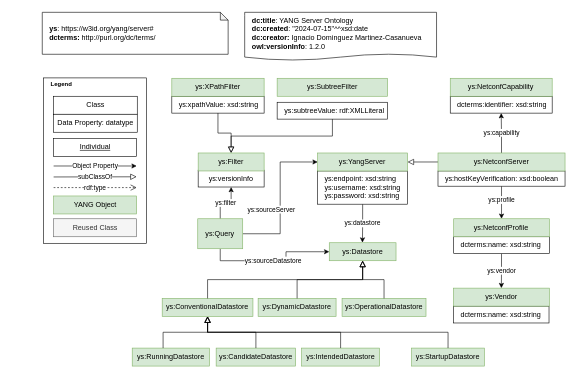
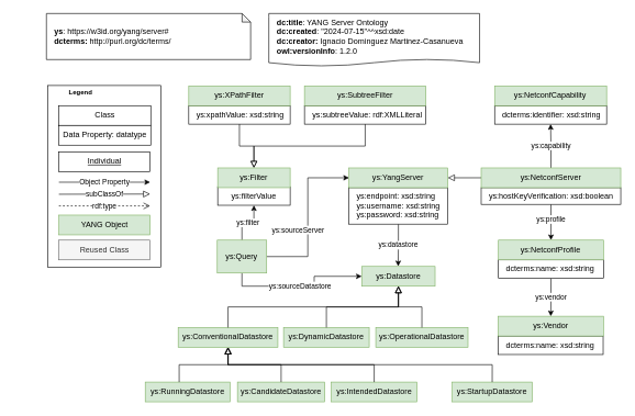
- <mxCell id="8" value="&lt;b style=&quot;font-size: 10px;&quot;&gt;&lt;font data-font-src=&quot;https://fonts.googleapis.com/css?family=Roboto+Condensed&quot;&gt;Legend&lt;/font&gt;&lt;/b&gt;" style="text;html=1;strokeColor=none;fillColor=none;align=center;verticalAlign=middle;whiteSpace=wrap;rounded=0;fontSize=10;fontFamily=Helvetica;" parent="1" vertex="1"><mxGeometry x="77.43" y="130" width="50" height="20" as="geometry" /></mxCell>
+ <mxCell id="8" value="&lt;b style=&quot;font-size: 10px;&quot;&gt;&lt;font data-font-src=&quot;https://fonts.googleapis.com/css?family=Roboto+Condensed&quot;&gt;Legend&lt;/font&gt;&lt;/b&gt;" style="text;html=1;strokeColor=none;fillColor=none;align=center;verticalAlign=middle;whiteSpace=wrap;rounded=0;fontSize=10;fontFamily=Helvetica;" parent="1" vertex="1"><mxGeometry x="97.43" y="130" width="50" height="20" as="geometry" /></mxCell>
- <mxCell id="49" value="ys:subtreeValue: rdf:XMLLiteral" style="rounded=0;whiteSpace=wrap;html=1;snapToPoint=1;points=[[0.1,0],[0.2,0],[0.3,0],[0.4,0],[0.5,0],[0.6,0],[0.7,0],[0.8,0],[0.9,0],[0,0.1],[0,0.3],[0,0.5],[0,0.7],[0,0.9],[0.1,1],[0.2,1],[0.3,1],[0.4,1],[0.5,1],[0.6,1],[0.7,1],[0.8,1],[0.9,1],[1,0.1],[1,0.3],[1,0.5],[1,0.7],[1,0.9]];align=left;spacingLeft=10;" parent="1" vertex="1"><mxGeometry x="461.73" y="170" width="184.34" height="28.12" as="geometry" /></mxCell>
+ <mxCell id="49" value="ys:subtreeValue: rdf:XMLLiteral" style="rounded=0;whiteSpace=wrap;html=1;snapToPoint=1;points=[[0.1,0],[0.2,0],[0.3,0],[0.4,0],[0.5,0],[0.6,0],[0.7,0],[0.8,0],[0.9,0],[0,0.1],[0,0.3],[0,0.5],[0,0.7],[0,0.9],[0.1,1],[0.2,1],[0.3,1],[0.4,1],[0.5,1],[0.6,1],[0.7,1],[0.8,1],[0.9,1],[1,0.1],[1,0.3],[1,0.5],[1,0.7],[1,0.9]];align=left;spacingLeft=10;" parent="1" vertex="1"><mxGeometry x="461.73" y="160" width="184.34" height="28.12" as="geometry" /></mxCell>
- <mxCell id="54" value="ys:versionInfo" style="rounded=0;whiteSpace=wrap;html=1;snapToPoint=1;points=[[0.1,0],[0.2,0],[0.3,0],[0.4,0],[0.5,0],[0.6,0],[0.7,0],[0.8,0],[0.9,0],[0,0.1],[0,0.3],[0,0.5],[0,0.7],[0,0.9],[0.1,1],[0.2,1],[0.3,1],[0.4,1],[0.5,1],[0.6,1],[0.7,1],[0.8,1],[0.9,1],[1,0.1],[1,0.3],[1,0.5],[1,0.7],[1,0.9]];align=center;spacingLeft=0;spacing=0;" vertex="1" parent="1"><mxGeometry x="330" y="283.23" width="110" height="28.12" as="geometry" /></mxCell>
+ <mxCell id="54" value="ys:filterValue" style="rounded=0;whiteSpace=wrap;html=1;snapToPoint=1;points=[[0.1,0],[0.2,0],[0.3,0],[0.4,0],[0.5,0],[0.6,0],[0.7,0],[0.8,0],[0.9,0],[0,0.1],[0,0.3],[0,0.5],[0,0.7],[0,0.9],[0.1,1],[0.2,1],[0.3,1],[0.4,1],[0.5,1],[0.6,1],[0.7,1],[0.8,1],[0.9,1],[1,0.1],[1,0.3],[1,0.5],[1,0.7],[1,0.9]];align=center;spacingLeft=0;spacing=0;" vertex="1" parent="1"><mxGeometry x="330" y="283.23" width="110" height="28.12" as="geometry" /></mxCell>
